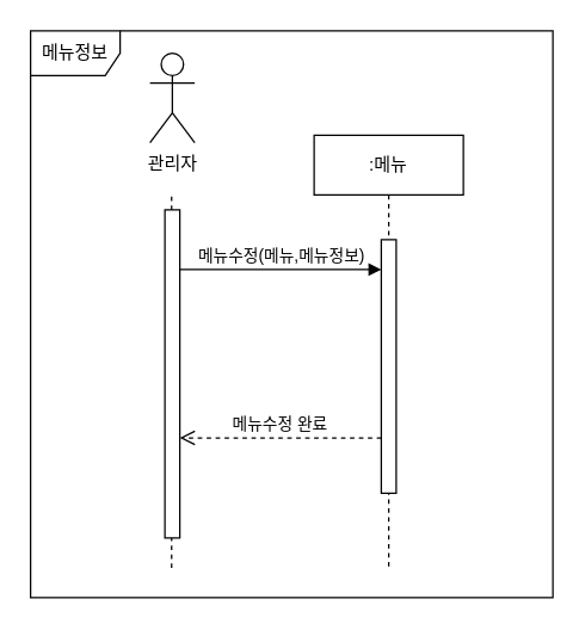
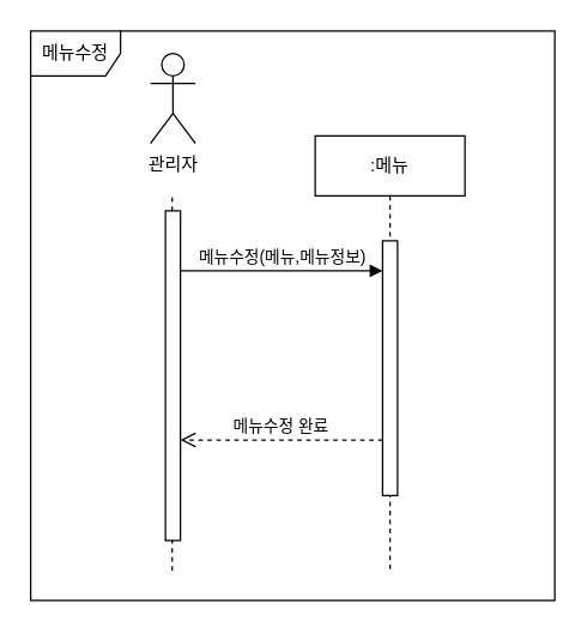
- <mxCell id="2" value="메뉴정보" style="shape=umlFrame;whiteSpace=wrap;html=1;" parent="1" vertex="1"><mxGeometry x="20" y="20" width="350" height="380" as="geometry" /></mxCell>
+ <mxCell id="2" value="메뉴수정" style="shape=umlFrame;whiteSpace=wrap;html=1;" parent="1" vertex="1"><mxGeometry x="20" y="20" width="350" height="380" as="geometry" /></mxCell>
